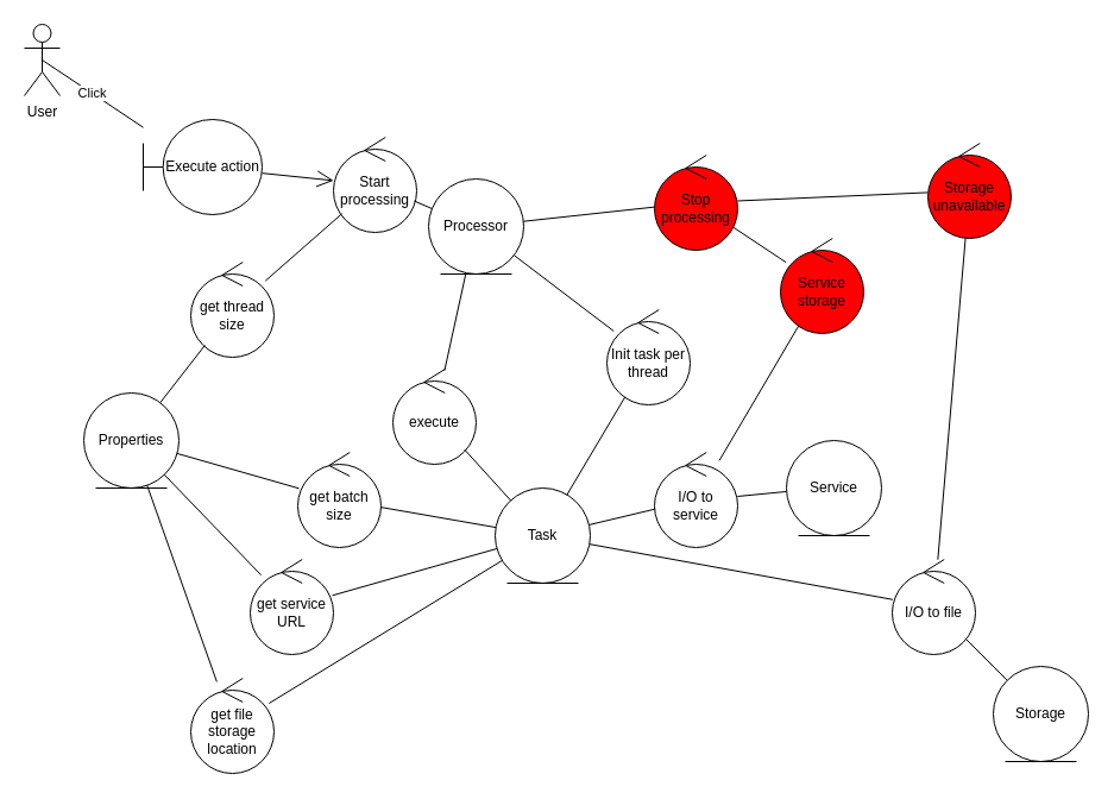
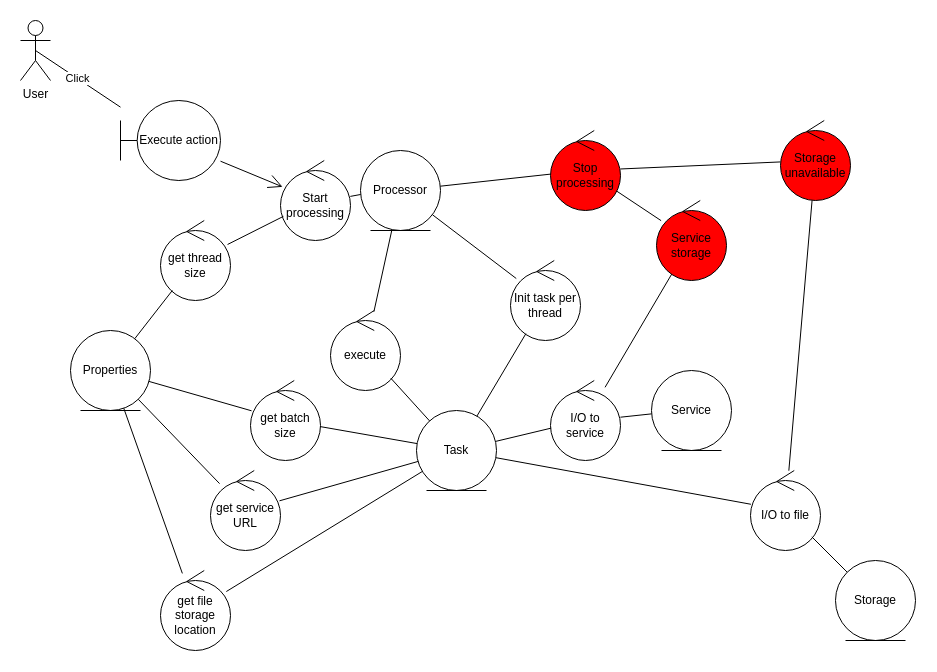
- <mxCell id="7" value="Start processing" style="ellipse;shape=umlControl;whiteSpace=wrap;html=1;" vertex="1" parent="1"><mxGeometry x="280" y="115" width="70" height="80" as="geometry" /></mxCell>
+ <mxCell id="7" value="Start processing" style="ellipse;shape=umlControl;whiteSpace=wrap;html=1;" vertex="1" parent="1"><mxGeometry x="280" y="160" width="70" height="80" as="geometry" /></mxCell>
- <mxCell id="38" value="Service" style="ellipse;shape=umlEntity;whiteSpace=wrap;html=1;labelBackgroundColor=none;fillColor=#FFFFFF;" vertex="1" parent="1"><mxGeometry x="661" y="370" width="80" height="80" as="geometry" /></mxCell>
+ <mxCell id="38" value="Service" style="ellipse;shape=umlEntity;whiteSpace=wrap;html=1;labelBackgroundColor=none;fillColor=#FFFFFF;" vertex="1" parent="1"><mxGeometry x="651" y="370" width="80" height="80" as="geometry" /></mxCell>
